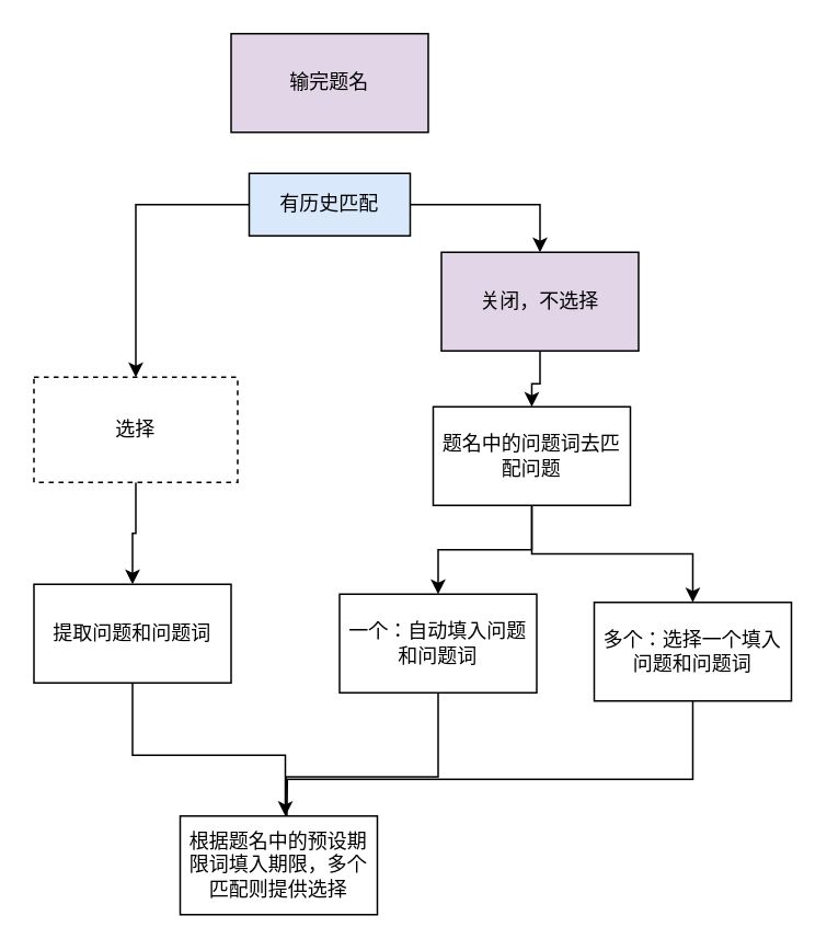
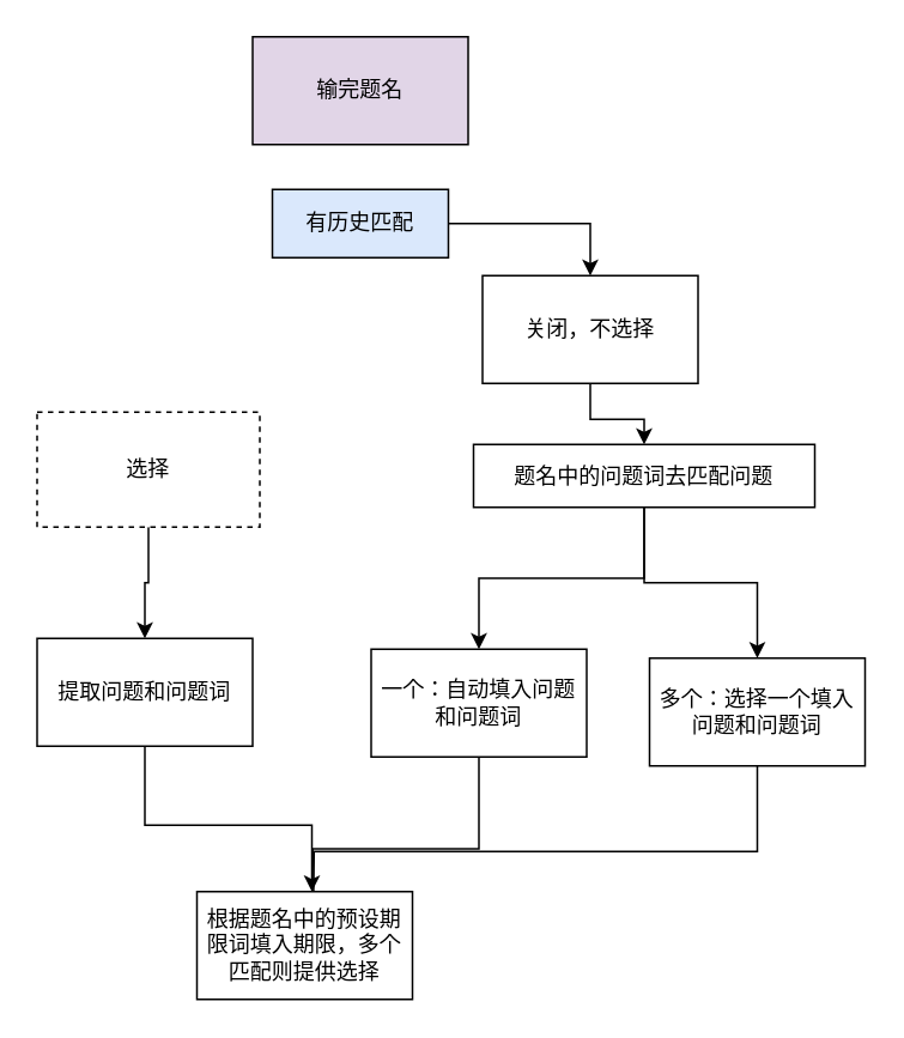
- <mxCell id="2" value="" style="edgeStyle=orthogonalEdgeStyle;rounded=0;orthogonalLoop=1;jettySize=auto;html=1;" edge="1" parent="1" source="4" target="6"><mxGeometry relative="1" as="geometry" /></mxCell>
- <mxCell id="8" value="关闭，不选择" style="whiteSpace=wrap;html=1;rounded=0;fillColor=#e1d5e7;" vertex="1" parent="1"><mxGeometry x="268" y="153" width="120" height="60" as="geometry" /></mxCell>
+ <mxCell id="8" value="关闭，不选择" style="whiteSpace=wrap;html=1;rounded=0;" vertex="1" parent="1"><mxGeometry x="268" y="153" width="120" height="60" as="geometry" /></mxCell>
- <mxCell id="13" value="题名中的问题词去匹配问题" style="whiteSpace=wrap;html=1;rounded=0;" vertex="1" parent="1"><mxGeometry x="263" y="247" width="120" height="60" as="geometry" /></mxCell>
+ <mxCell id="13" value="题名中的问题词去匹配问题" style="whiteSpace=wrap;html=1;rounded=0;" vertex="1" parent="1"><mxGeometry x="263" y="247" width="190" height="35" as="geometry" /></mxCell>
